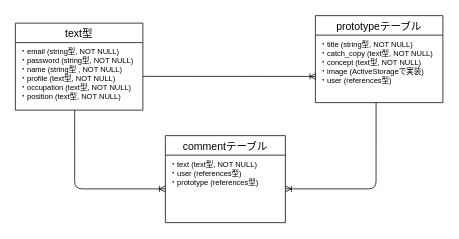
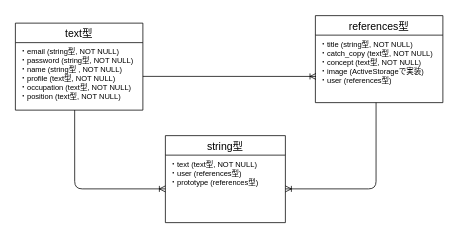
- <mxCell id="6" value="prototypeテーブル" style="swimlane;fontStyle=0;childLayout=stackLayout;horizontal=1;startSize=26;horizontalStack=0;resizeParent=1;resizeParentMax=0;resizeLast=0;collapsible=1;marginBottom=0;align=center;fontSize=14;" vertex="1" parent="1"><mxGeometry x="420" y="20" width="170" height="116" as="geometry" /></mxCell>
+ <mxCell id="6" value="references型" style="swimlane;fontStyle=0;childLayout=stackLayout;horizontal=1;startSize=26;horizontalStack=0;resizeParent=1;resizeParentMax=0;resizeLast=0;collapsible=1;marginBottom=0;align=center;fontSize=14;" vertex="1" parent="1"><mxGeometry x="420" y="20" width="170" height="116" as="geometry" /></mxCell>
- <mxCell id="4" value="commentテーブル" style="swimlane;fontStyle=0;childLayout=stackLayout;horizontal=1;startSize=26;horizontalStack=0;resizeParent=1;resizeParentMax=0;resizeLast=0;collapsible=1;marginBottom=0;align=center;fontSize=14;" vertex="1" parent="1"><mxGeometry x="220" y="180" width="160" height="116" as="geometry" /></mxCell>
+ <mxCell id="4" value="string型" style="swimlane;fontStyle=0;childLayout=stackLayout;horizontal=1;startSize=26;horizontalStack=0;resizeParent=1;resizeParentMax=0;resizeLast=0;collapsible=1;marginBottom=0;align=center;fontSize=14;" vertex="1" parent="1"><mxGeometry x="220" y="180" width="160" height="116" as="geometry" /></mxCell>
